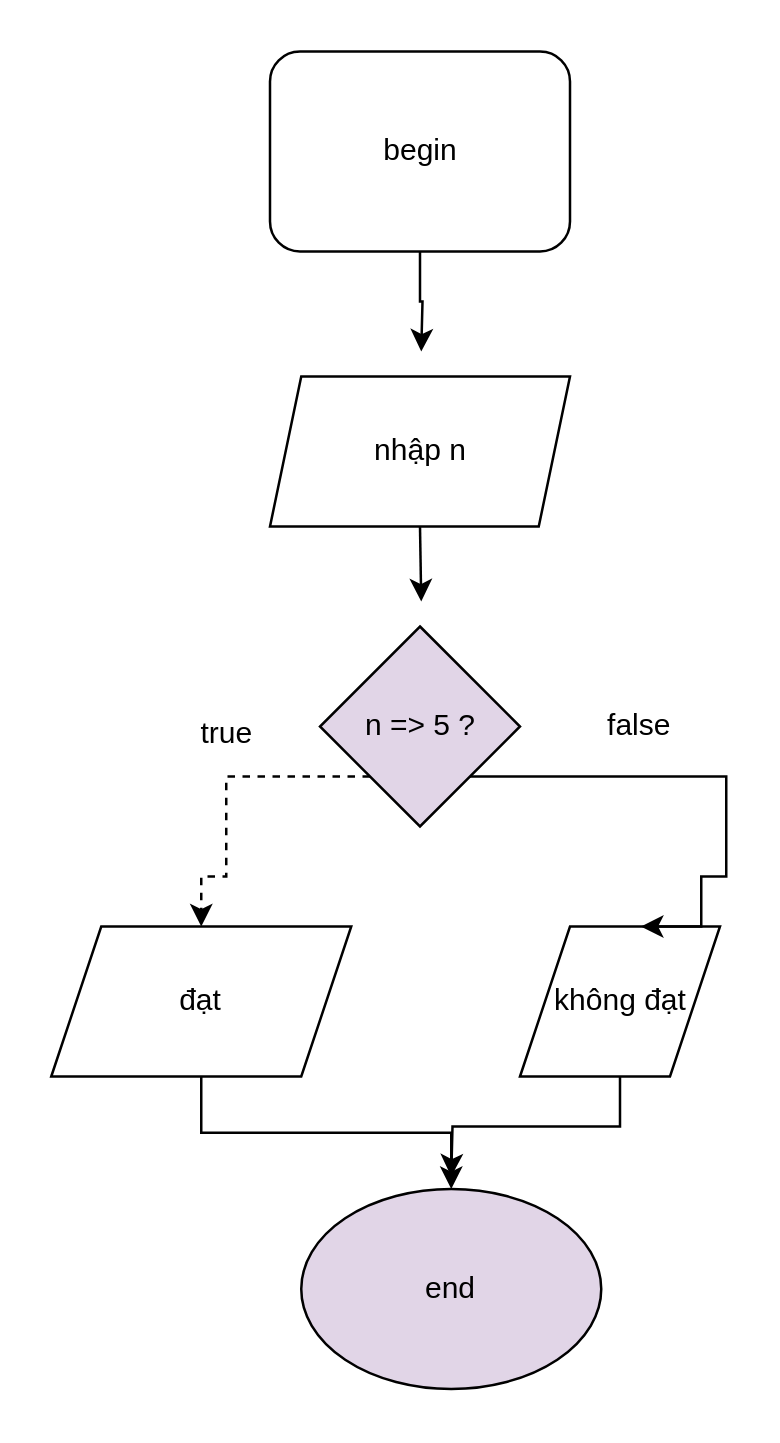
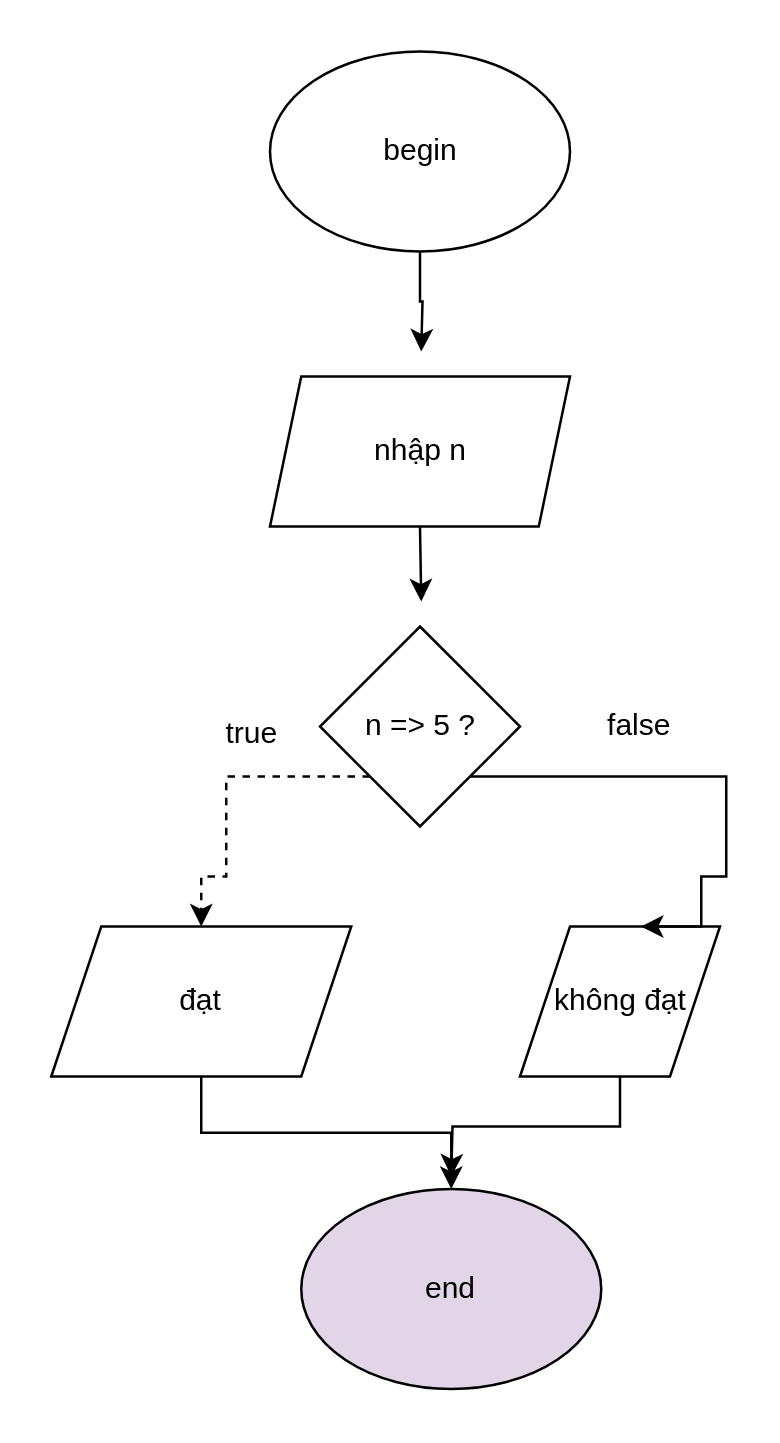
- <mxCell id="3" value="begin" style="whiteSpace=wrap;html=1;rounded=1;" vertex="1" parent="1"><mxGeometry x="107.5" y="20" width="120" height="80" as="geometry" /></mxCell>
+ <mxCell id="3" value="begin" style="ellipse;whiteSpace=wrap;html=1;" vertex="1" parent="1"><mxGeometry x="107.5" y="20" width="120" height="80" as="geometry" /></mxCell>
- <mxCell id="8" value="n =&amp;gt; 5 ?" style="rhombus;whiteSpace=wrap;html=1;fillColor=#e1d5e7;" vertex="1" parent="1"><mxGeometry x="127.5" y="250" width="80" height="80" as="geometry" /></mxCell>
+ <mxCell id="8" value="n =&amp;gt; 5 ?" style="rhombus;whiteSpace=wrap;html=1;" vertex="1" parent="1"><mxGeometry x="127.5" y="250" width="80" height="80" as="geometry" /></mxCell>
- <mxCell id="15" value="true" style="text;html=1;align=center;verticalAlign=middle;resizable=0;points=[];autosize=1;strokeColor=none;fillColor=none;" vertex="1" parent="1"><mxGeometry x="70" y="278" width="40" height="30" as="geometry" /></mxCell>
+ <mxCell id="15" value="true" style="text;html=1;align=center;verticalAlign=middle;resizable=0;points=[];autosize=1;strokeColor=none;fillColor=none;" vertex="1" parent="1"><mxGeometry x="80" y="278" width="40" height="30" as="geometry" /></mxCell>
